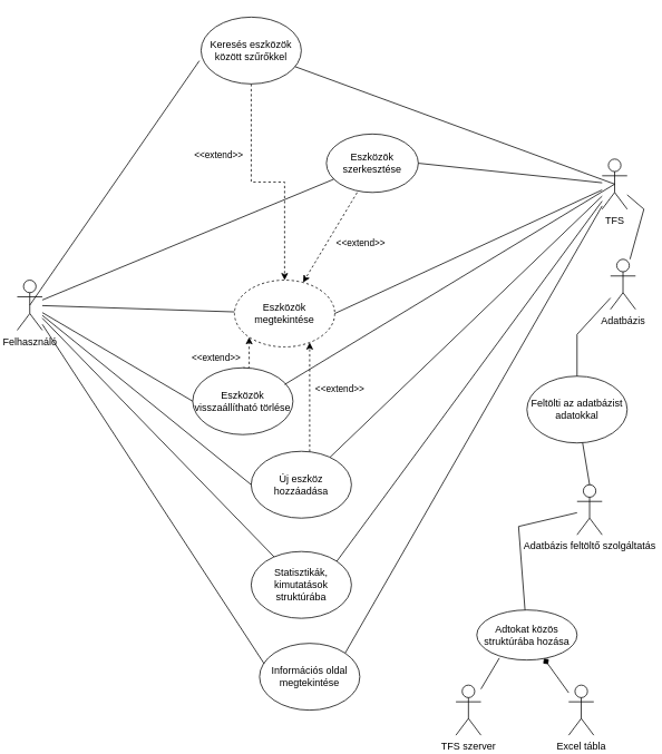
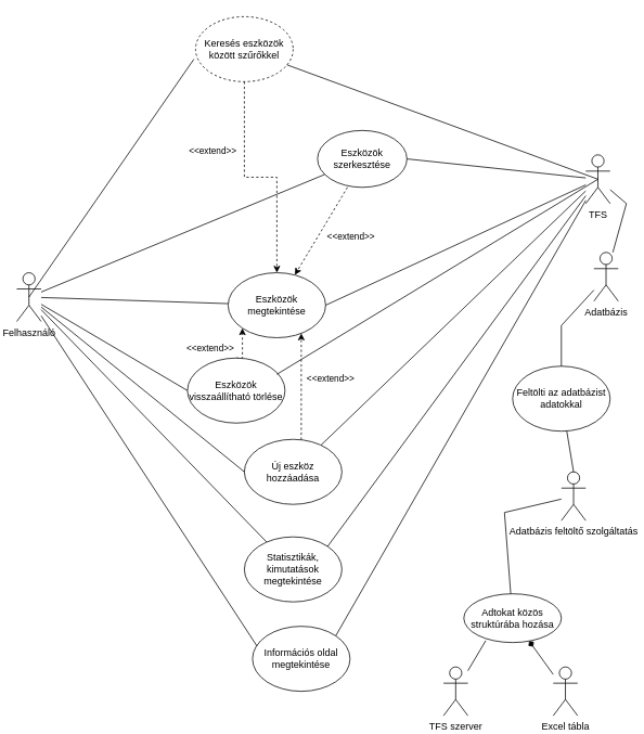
- <mxCell id="6" value="Keresés eszközök között szűrőkkel" style="ellipse;whiteSpace=wrap;html=1;" vertex="1" parent="1"><mxGeometry x="240" y="20" width="120" height="80" as="geometry" /></mxCell>
+ <mxCell id="6" value="Keresés eszközök között szűrőkkel" style="ellipse;whiteSpace=wrap;html=1;dashed=1;" vertex="1" parent="1"><mxGeometry x="240" y="20" width="120" height="80" as="geometry" /></mxCell>
- <mxCell id="3" value="Eszközök megtekintése" style="ellipse;whiteSpace=wrap;html=1;dashed=1;" vertex="1" parent="1"><mxGeometry x="280" y="335" width="120" height="80" as="geometry" /></mxCell>
+ <mxCell id="3" value="Eszközök megtekintése" style="ellipse;whiteSpace=wrap;html=1;" vertex="1" parent="1"><mxGeometry x="280" y="335" width="120" height="80" as="geometry" /></mxCell>
- <mxCell id="13" value="Statisztikák, kimutatások struktúrába" style="ellipse;whiteSpace=wrap;html=1;" vertex="1" parent="1"><mxGeometry x="300" y="660" width="120" height="80" as="geometry" /></mxCell>
+ <mxCell id="13" value="Statisztikák, kimutatások megtekintése" style="ellipse;whiteSpace=wrap;html=1;" vertex="1" parent="1"><mxGeometry x="300" y="660" width="120" height="80" as="geometry" /></mxCell>
